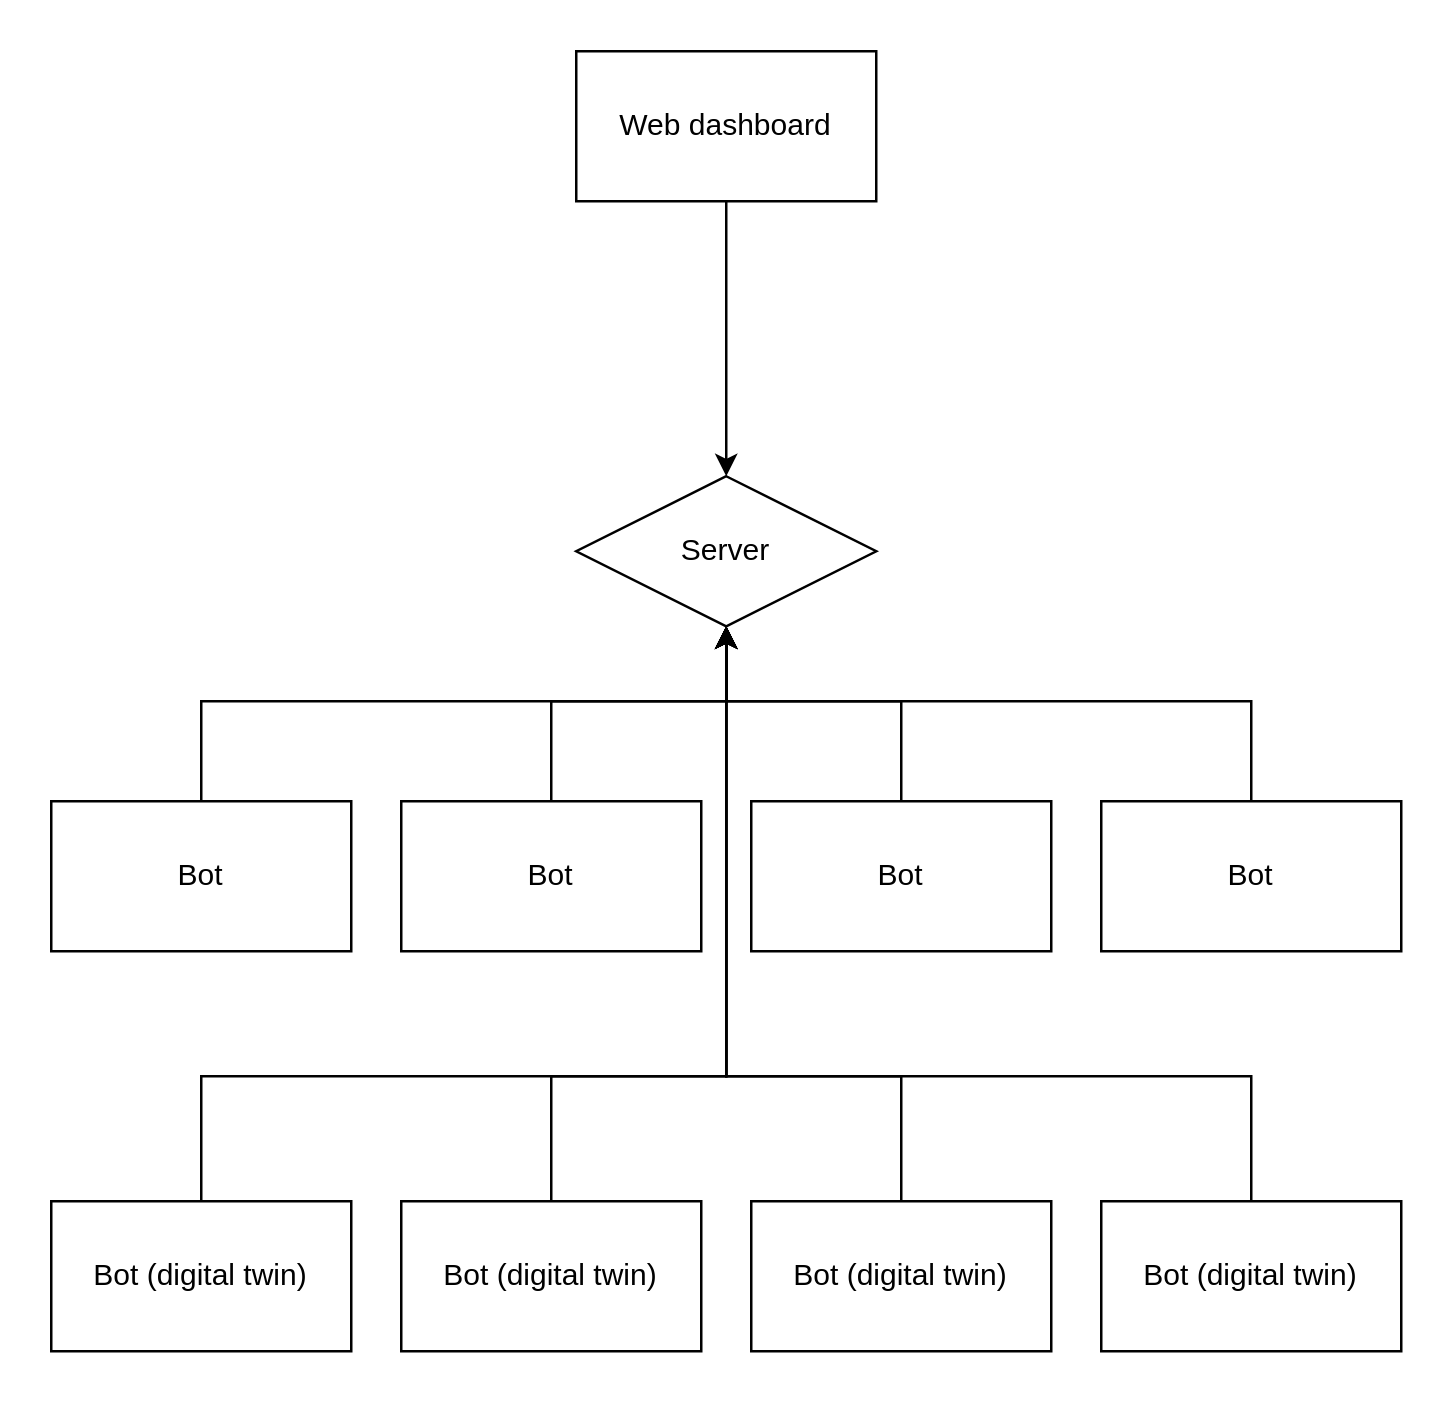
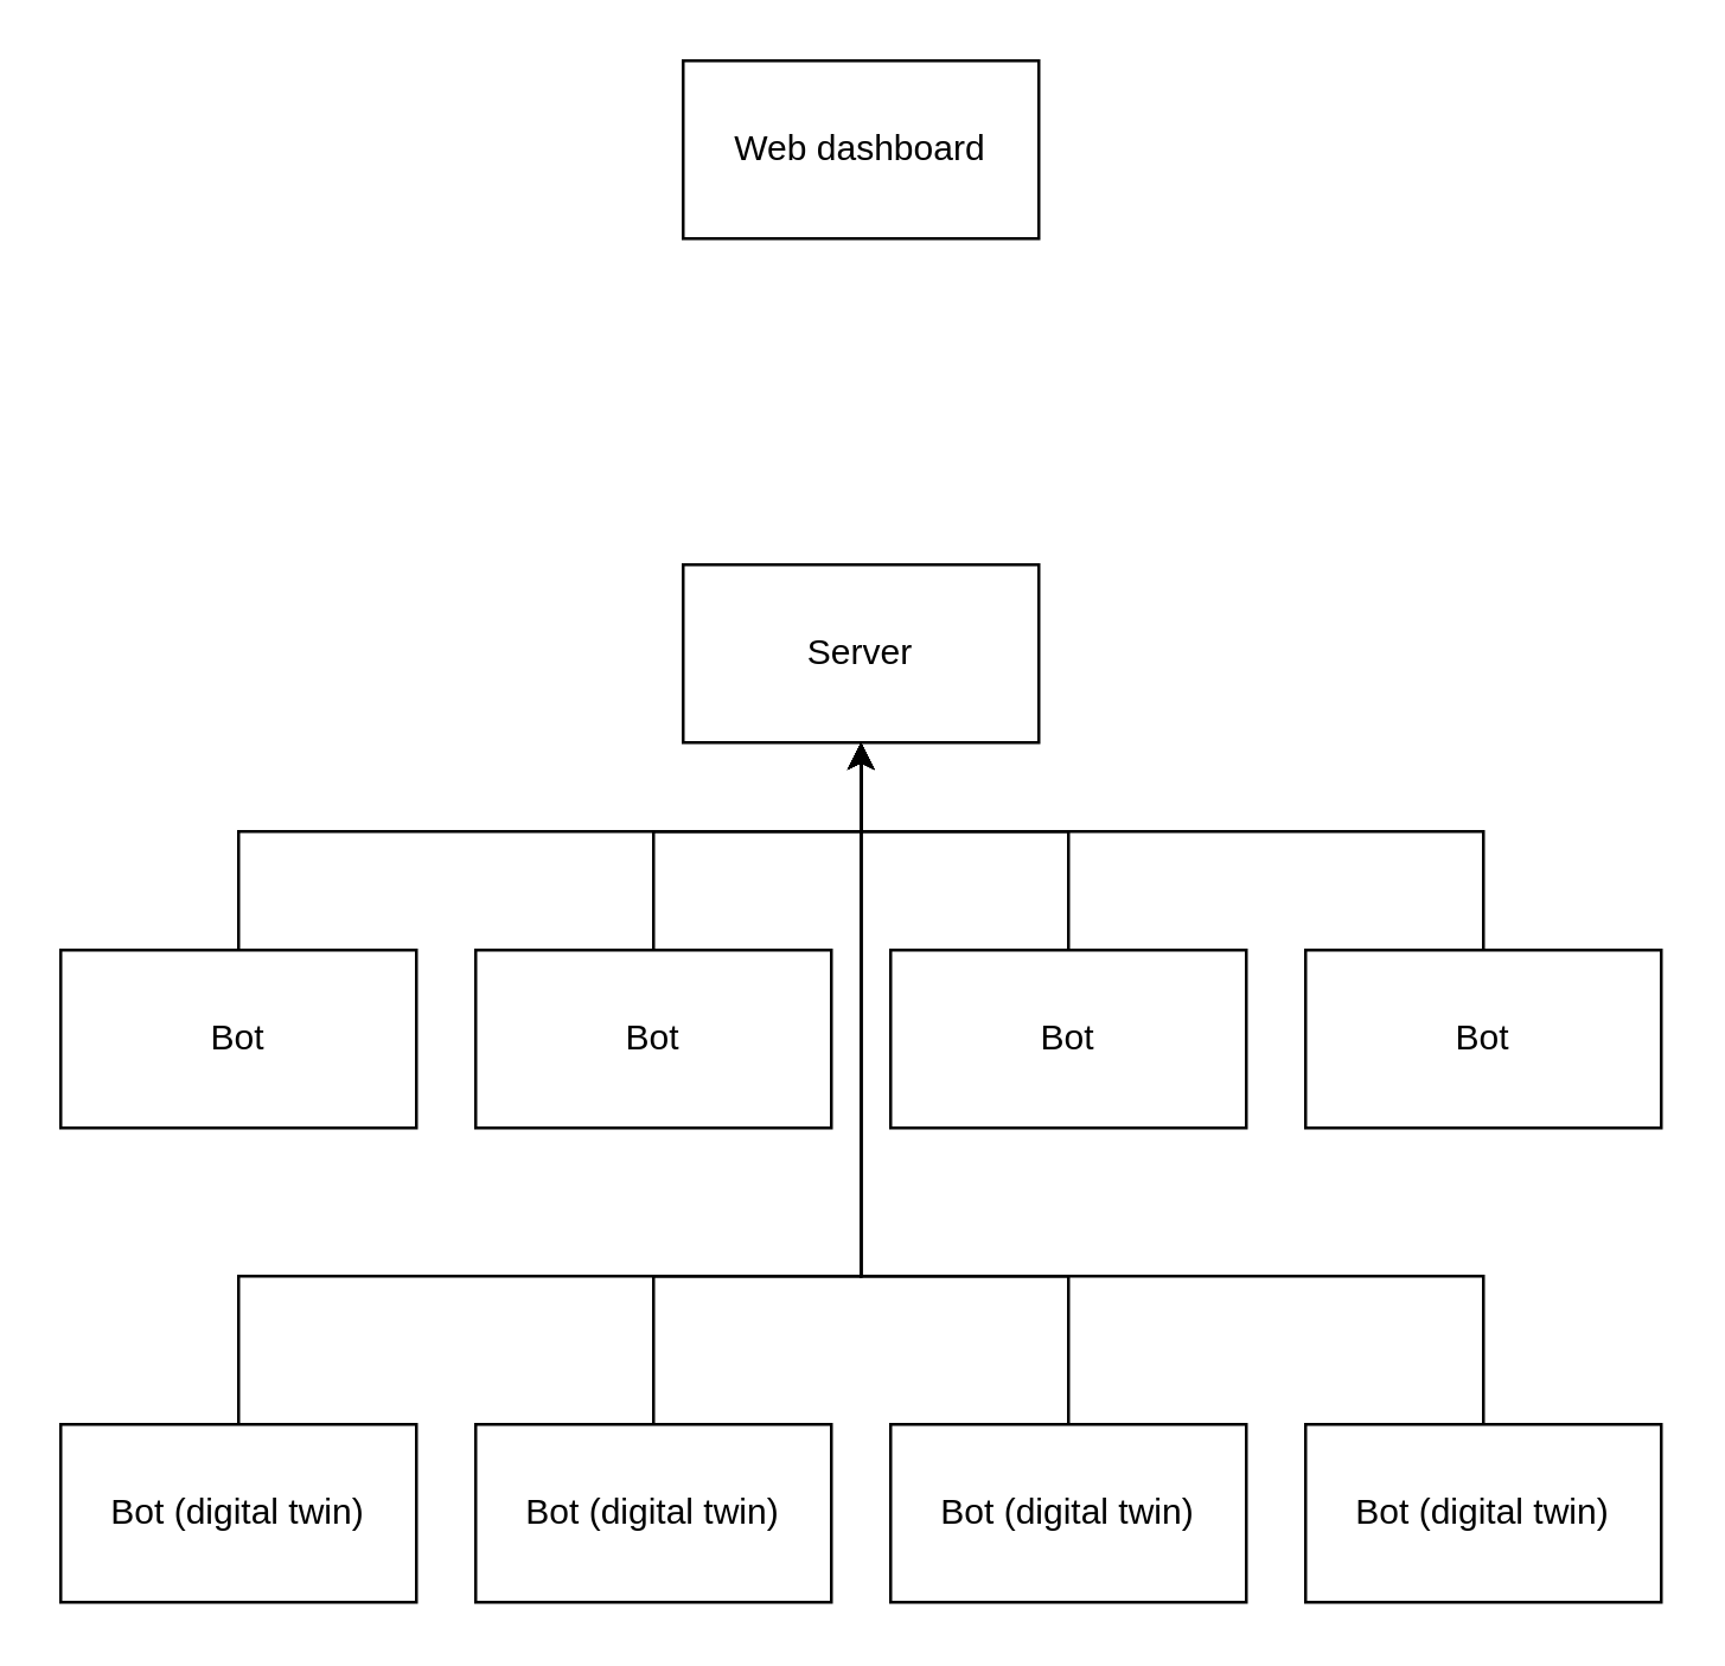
- <mxCell id="3" style="edgeStyle=orthogonalEdgeStyle;rounded=0;orthogonalLoop=1;jettySize=auto;html=1;" edge="1" parent="1" source="4" target="2"><mxGeometry relative="1" as="geometry" /></mxCell>
- <mxCell id="2" value="Server" style="rhombus;whiteSpace=wrap;html=1;" vertex="1" parent="1"><mxGeometry x="230" y="190" width="120" height="60" as="geometry" /></mxCell>
+ <mxCell id="2" value="Server" style="rounded=0;whiteSpace=wrap;html=1;" vertex="1" parent="1"><mxGeometry x="230" y="190" width="120" height="60" as="geometry" /></mxCell>
